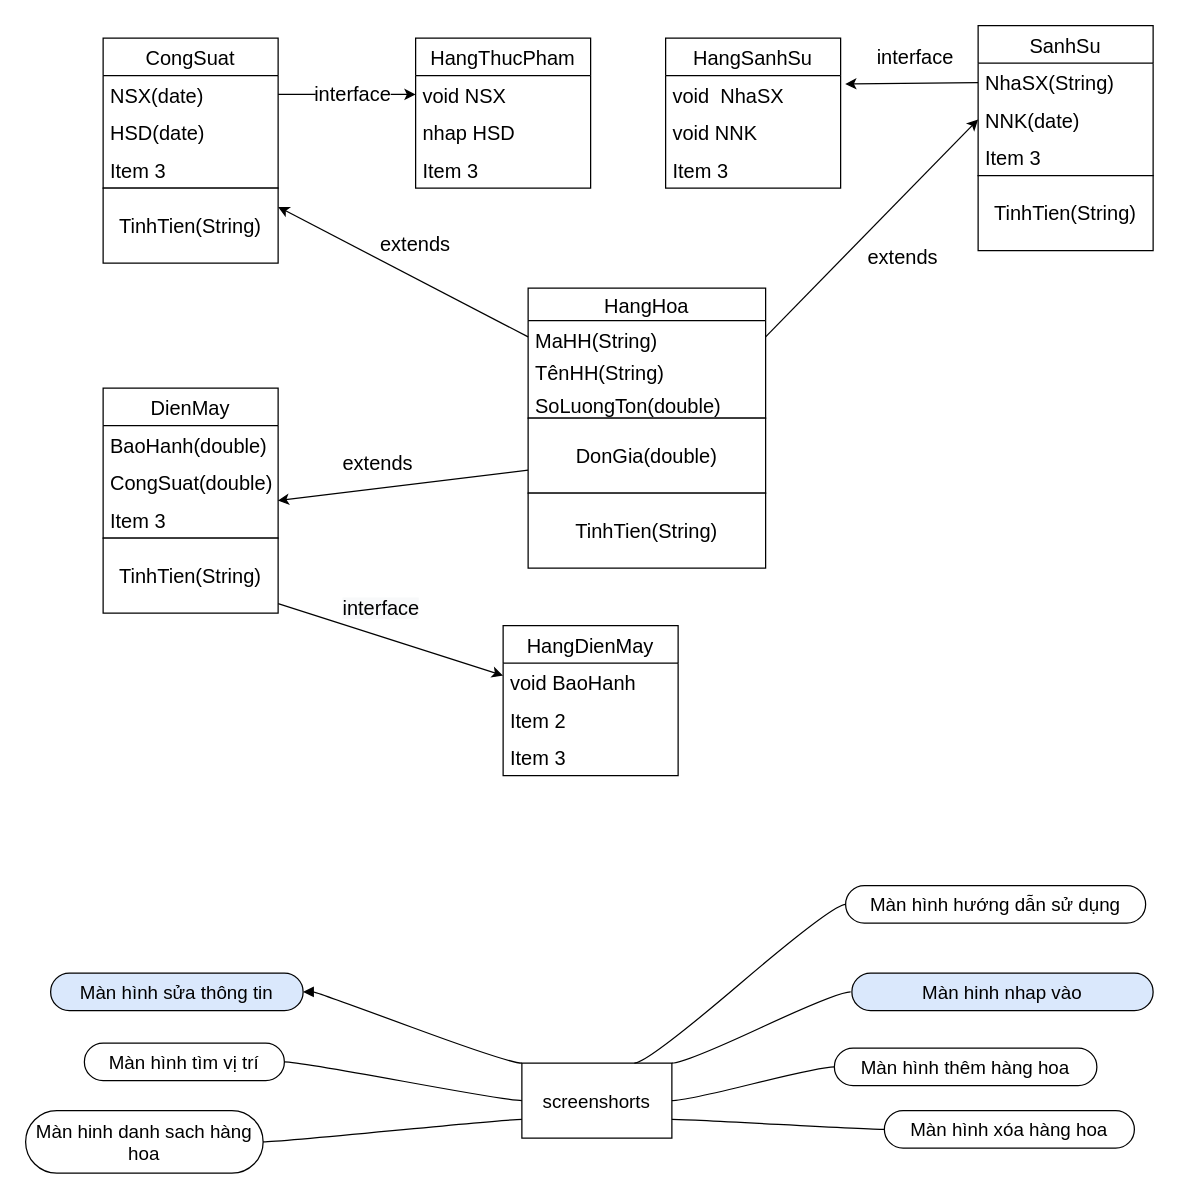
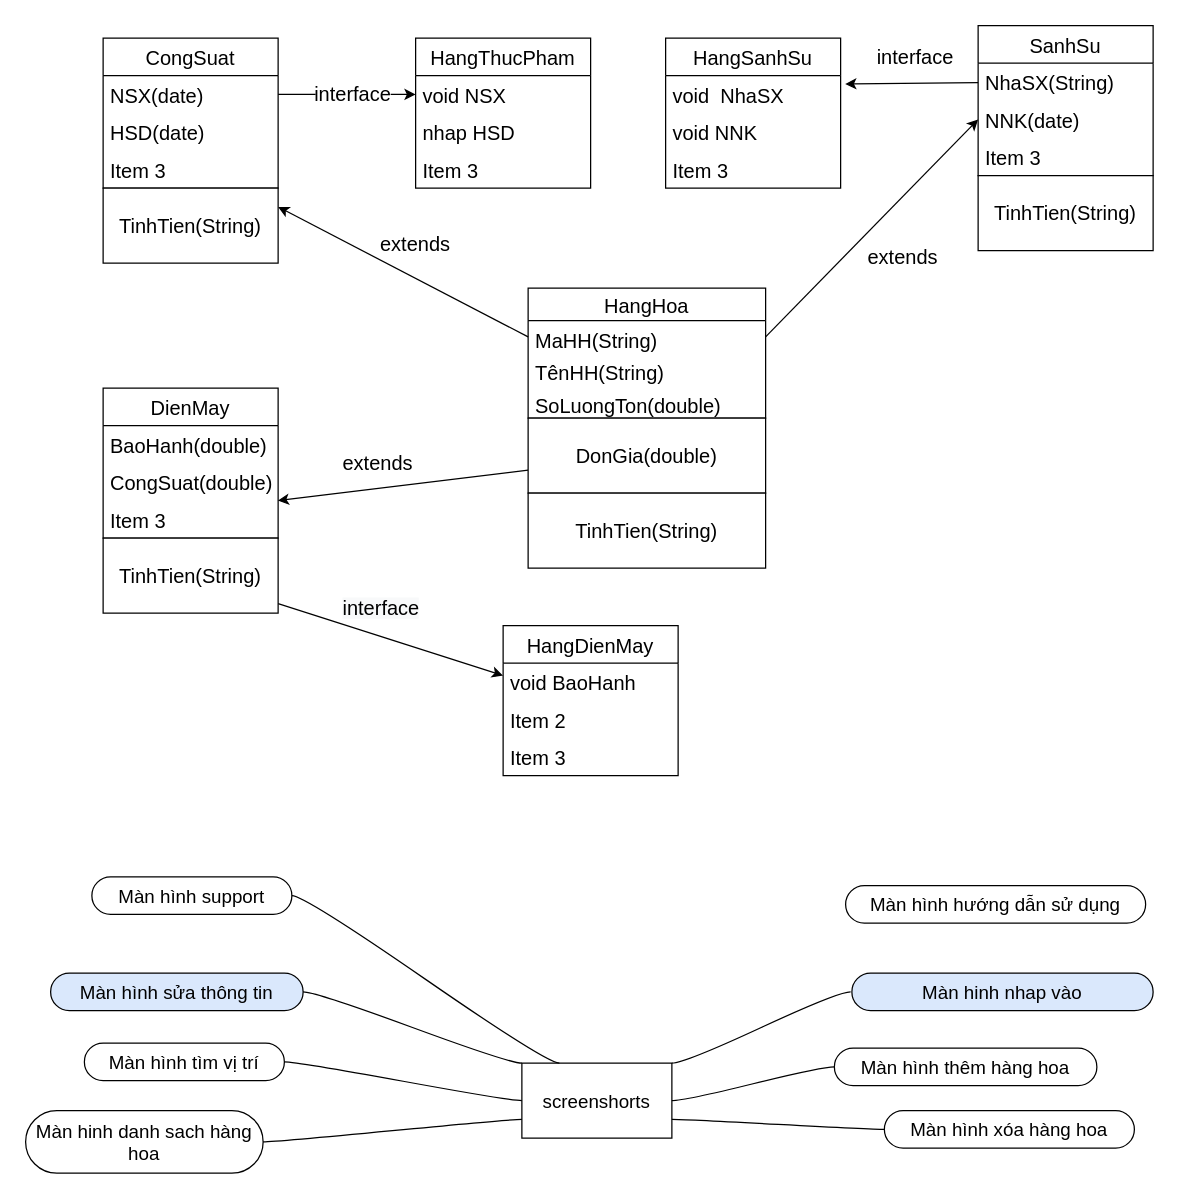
+ <mxCell id="63" value="Màn hình support" style="whiteSpace=wrap;html=1;rounded=1;arcSize=50;align=center;verticalAlign=middle;strokeWidth=1;autosize=1;spacing=4;treeFolding=1;treeMoving=1;newEdgeStyle={&quot;edgeStyle&quot;:&quot;entityRelationEdgeStyle&quot;,&quot;startArrow&quot;:&quot;none&quot;,&quot;endArrow&quot;:&quot;none&quot;,&quot;segment&quot;:10,&quot;curved&quot;:1};fontSize=15;" vertex="1" parent="1"><mxGeometry x="73" y="701" width="160" height="30" as="geometry" /></mxCell>
+ <mxCell id="64" value="" style="edgeStyle=entityRelationEdgeStyle;startArrow=none;endArrow=none;segment=10;curved=1;fontSize=15;exitX=0.25;exitY=0;exitDx=0;exitDy=0;" edge="1" target="63" parent="1" source="48"><mxGeometry relative="1" as="geometry"><mxPoint x="122" y="743" as="sourcePoint" /></mxGeometry></mxCell>
- <mxCell id="62" value="" style="edgeStyle=entityRelationEdgeStyle;startArrow=none;endArrow=none;segment=10;curved=1;fontSize=15;exitX=0.75;exitY=0;exitDx=0;exitDy=0;" edge="1" target="61" parent="1" source="48"><mxGeometry relative="1" as="geometry"><mxPoint x="640" y="750" as="sourcePoint" /></mxGeometry></mxCell>
- <mxCell id="54" value="" style="edgeStyle=entityRelationEdgeStyle;startArrow=none;endArrow=block;segment=10;curved=1;fontSize=15;entryX=1;entryY=0.5;entryDx=0;entryDy=0;exitX=0;exitY=0;exitDx=0;exitDy=0;" edge="1" target="53" parent="1" source="48"><mxGeometry relative="1" as="geometry"><mxPoint x="96" y="820" as="sourcePoint" /></mxGeometry></mxCell>
+ <mxCell id="54" value="" style="edgeStyle=entityRelationEdgeStyle;startArrow=none;endArrow=none;segment=10;curved=1;fontSize=15;entryX=1;entryY=0.5;entryDx=0;entryDy=0;exitX=0;exitY=0;exitDx=0;exitDy=0;" edge="1" target="53" parent="1" source="48"><mxGeometry relative="1" as="geometry"><mxPoint x="96" y="820" as="sourcePoint" /></mxGeometry></mxCell>
